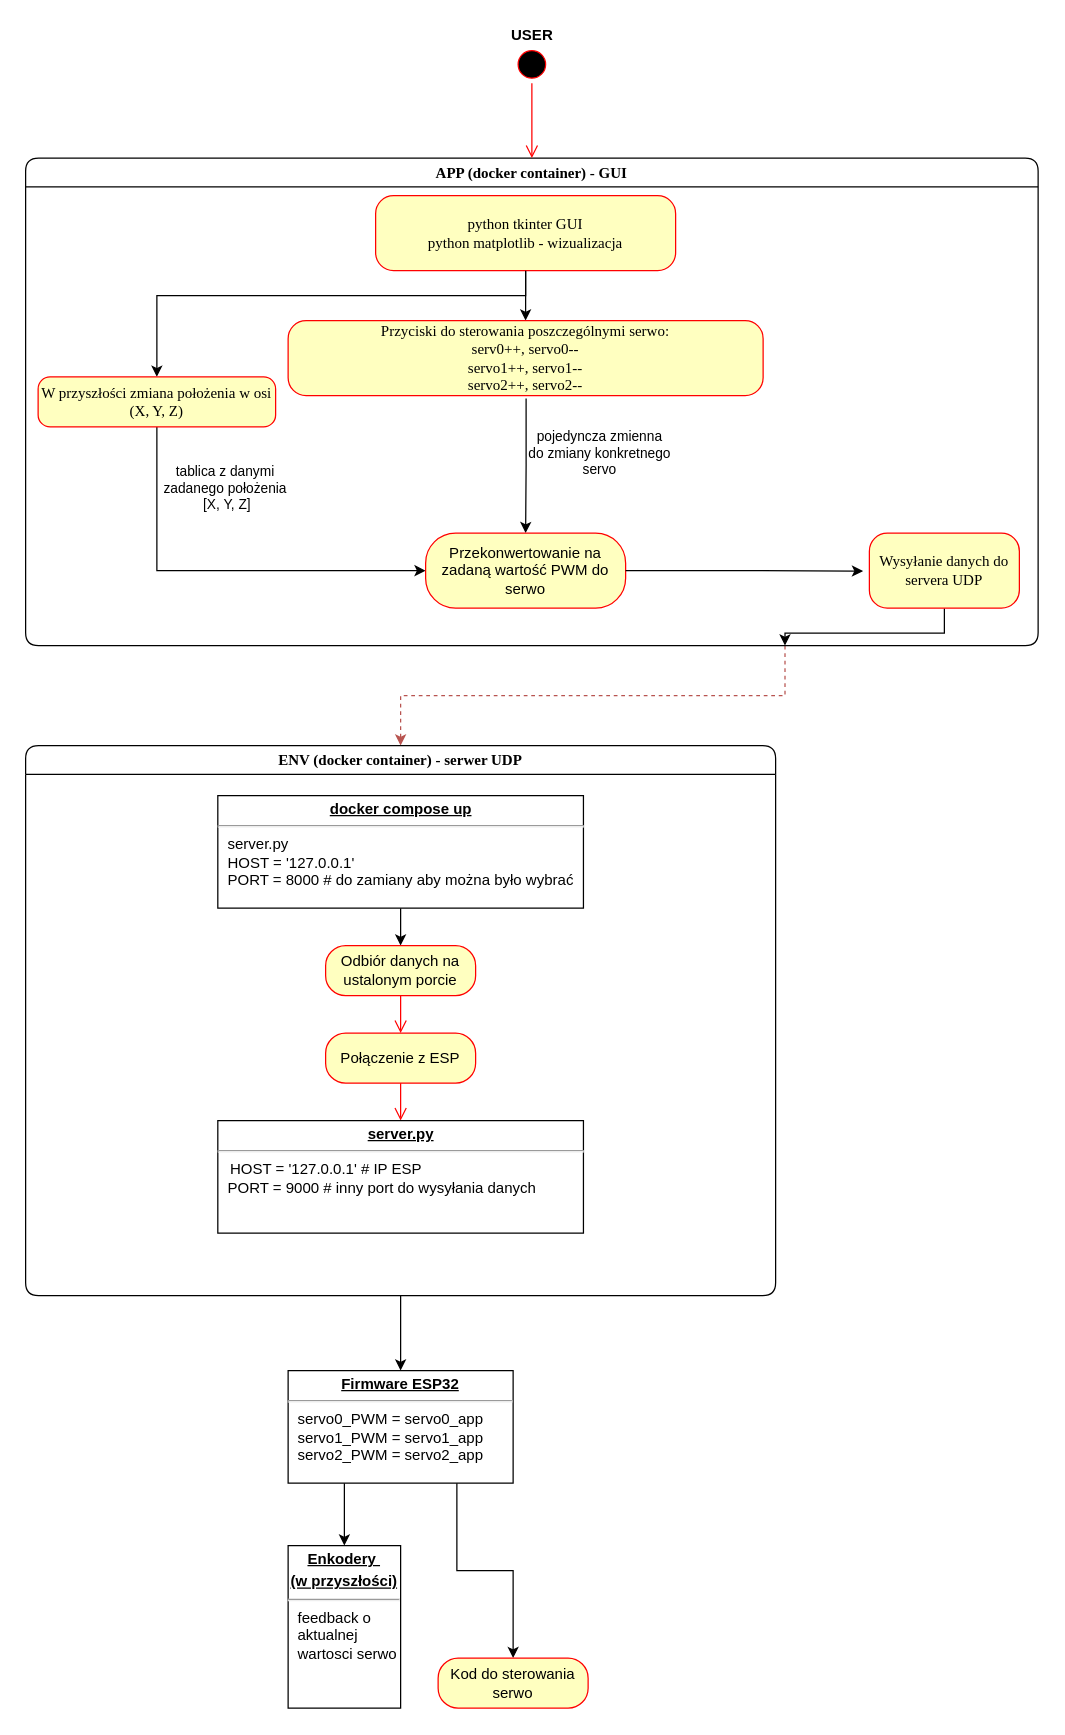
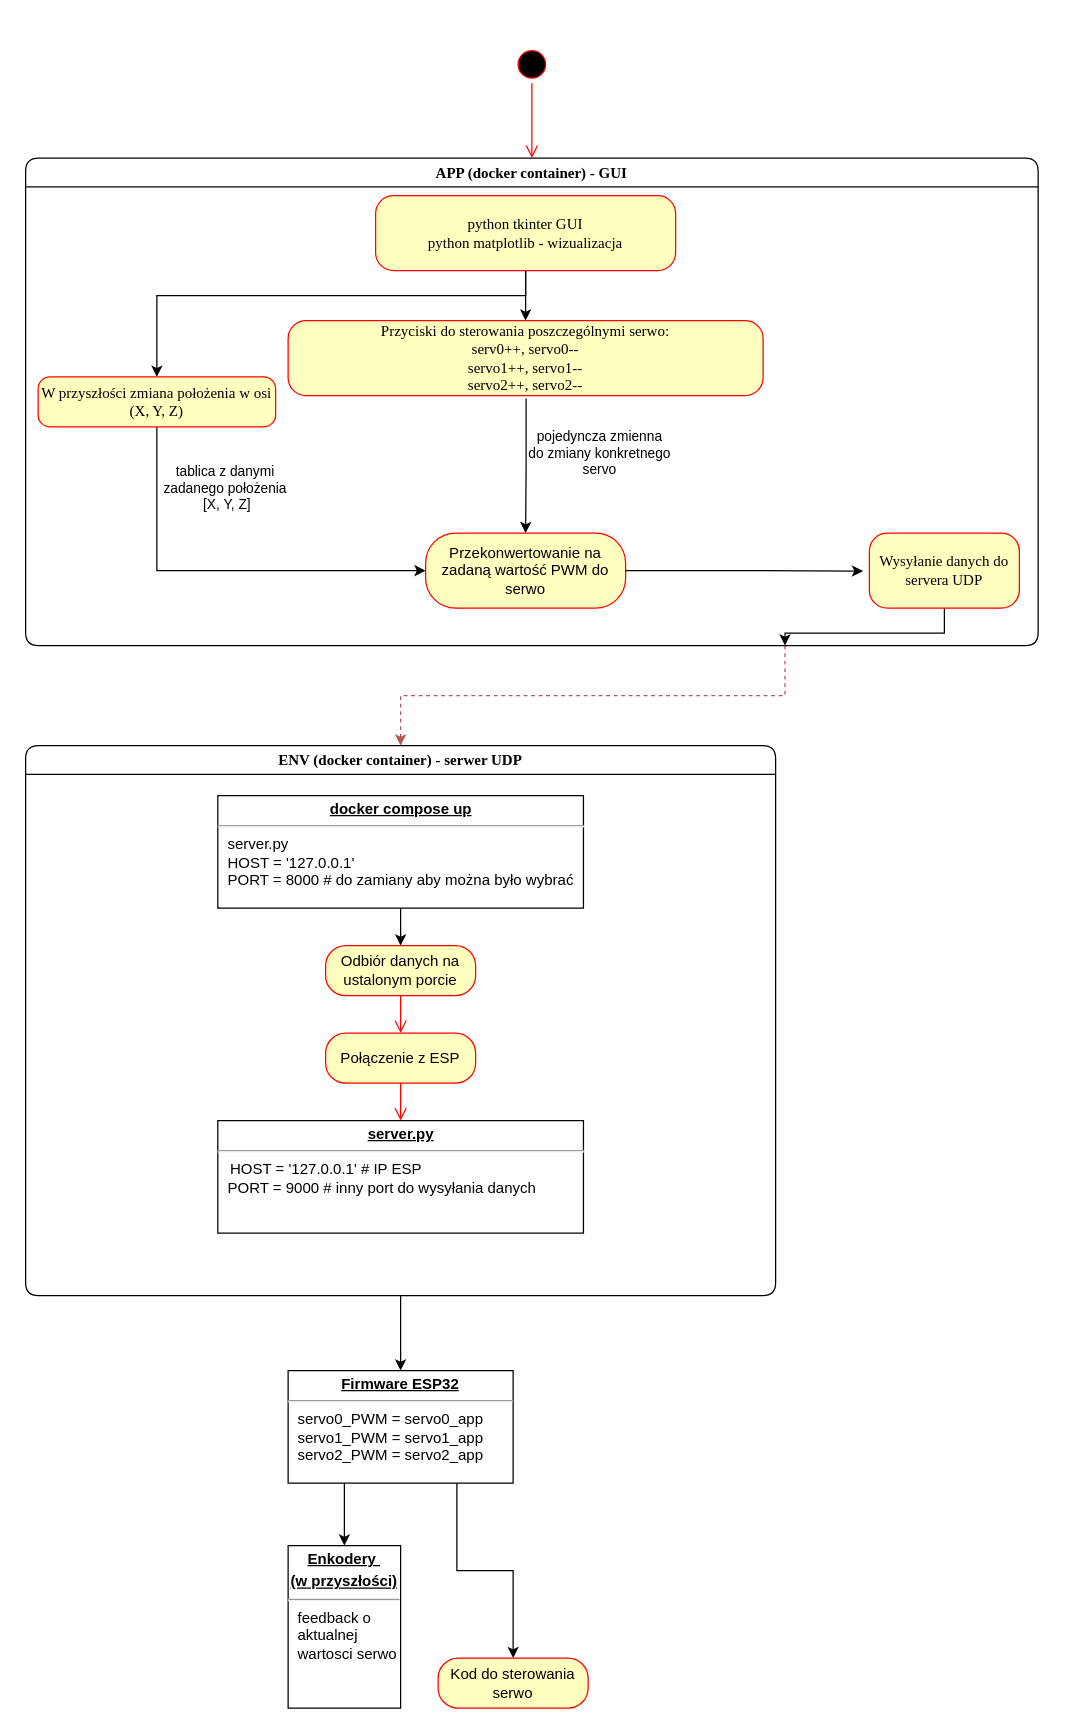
- <mxCell id="33" value="USER" style="text;align=center;fontStyle=1;verticalAlign=middle;spacingLeft=3;spacingRight=3;strokeColor=none;rotatable=0;points=[[0,0.5],[1,0.5]];portConstraint=eastwest;html=1;" parent="1" vertex="1"><mxGeometry x="385" y="20" width="80" height="16" as="geometry" /></mxCell>
